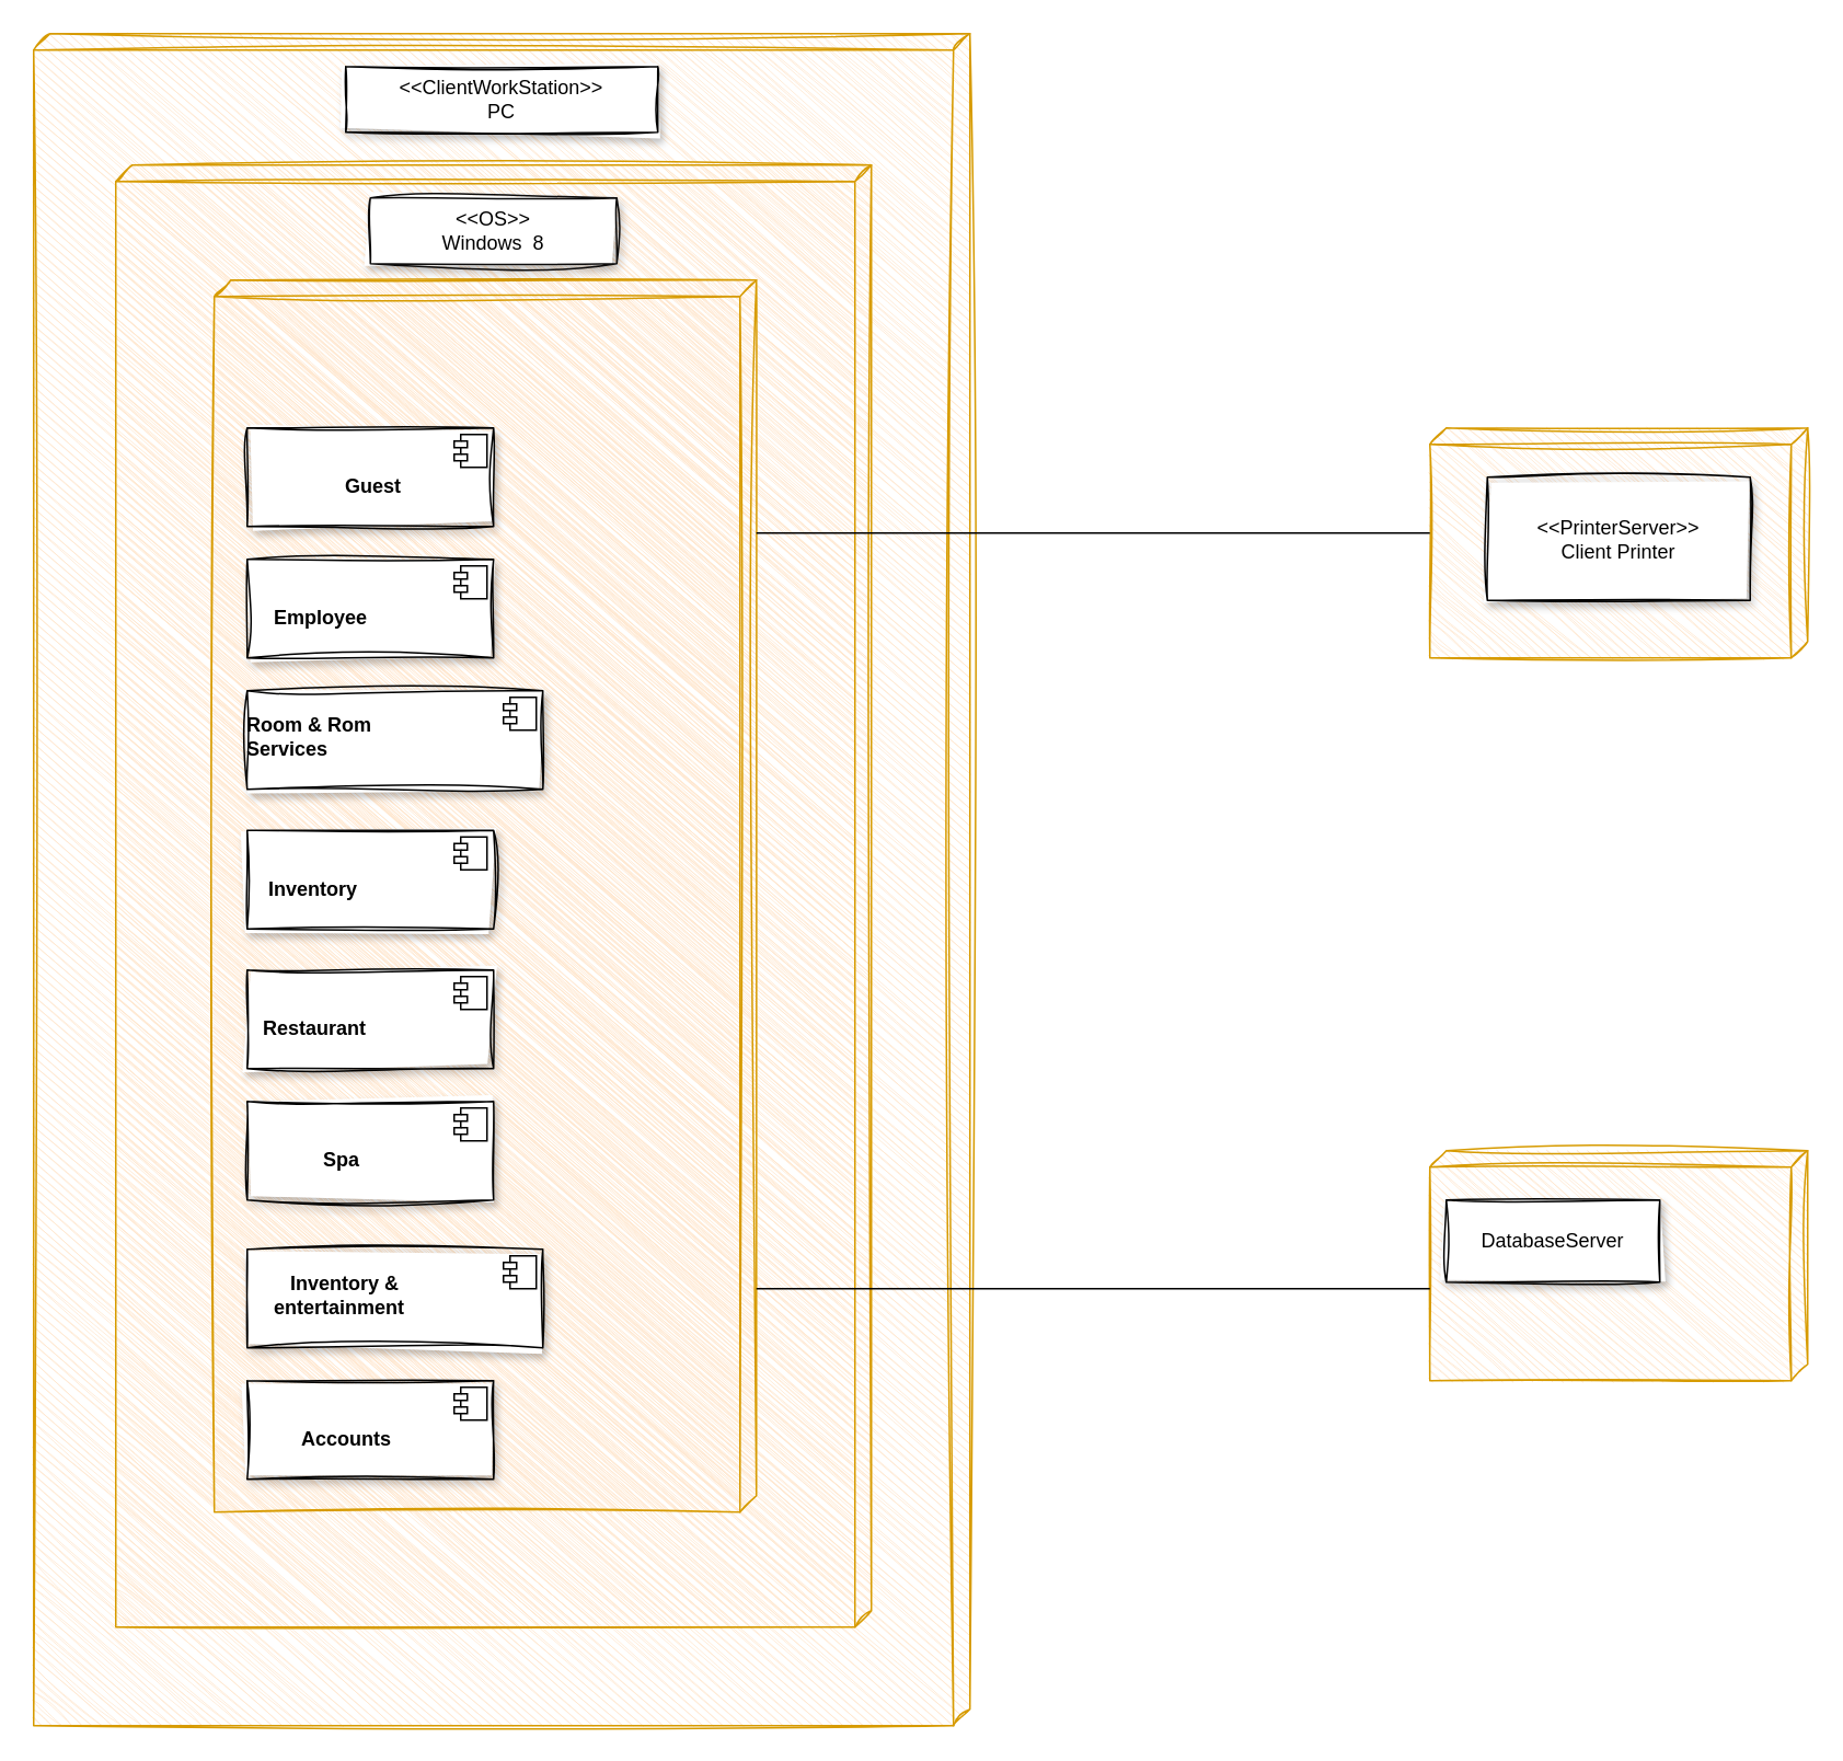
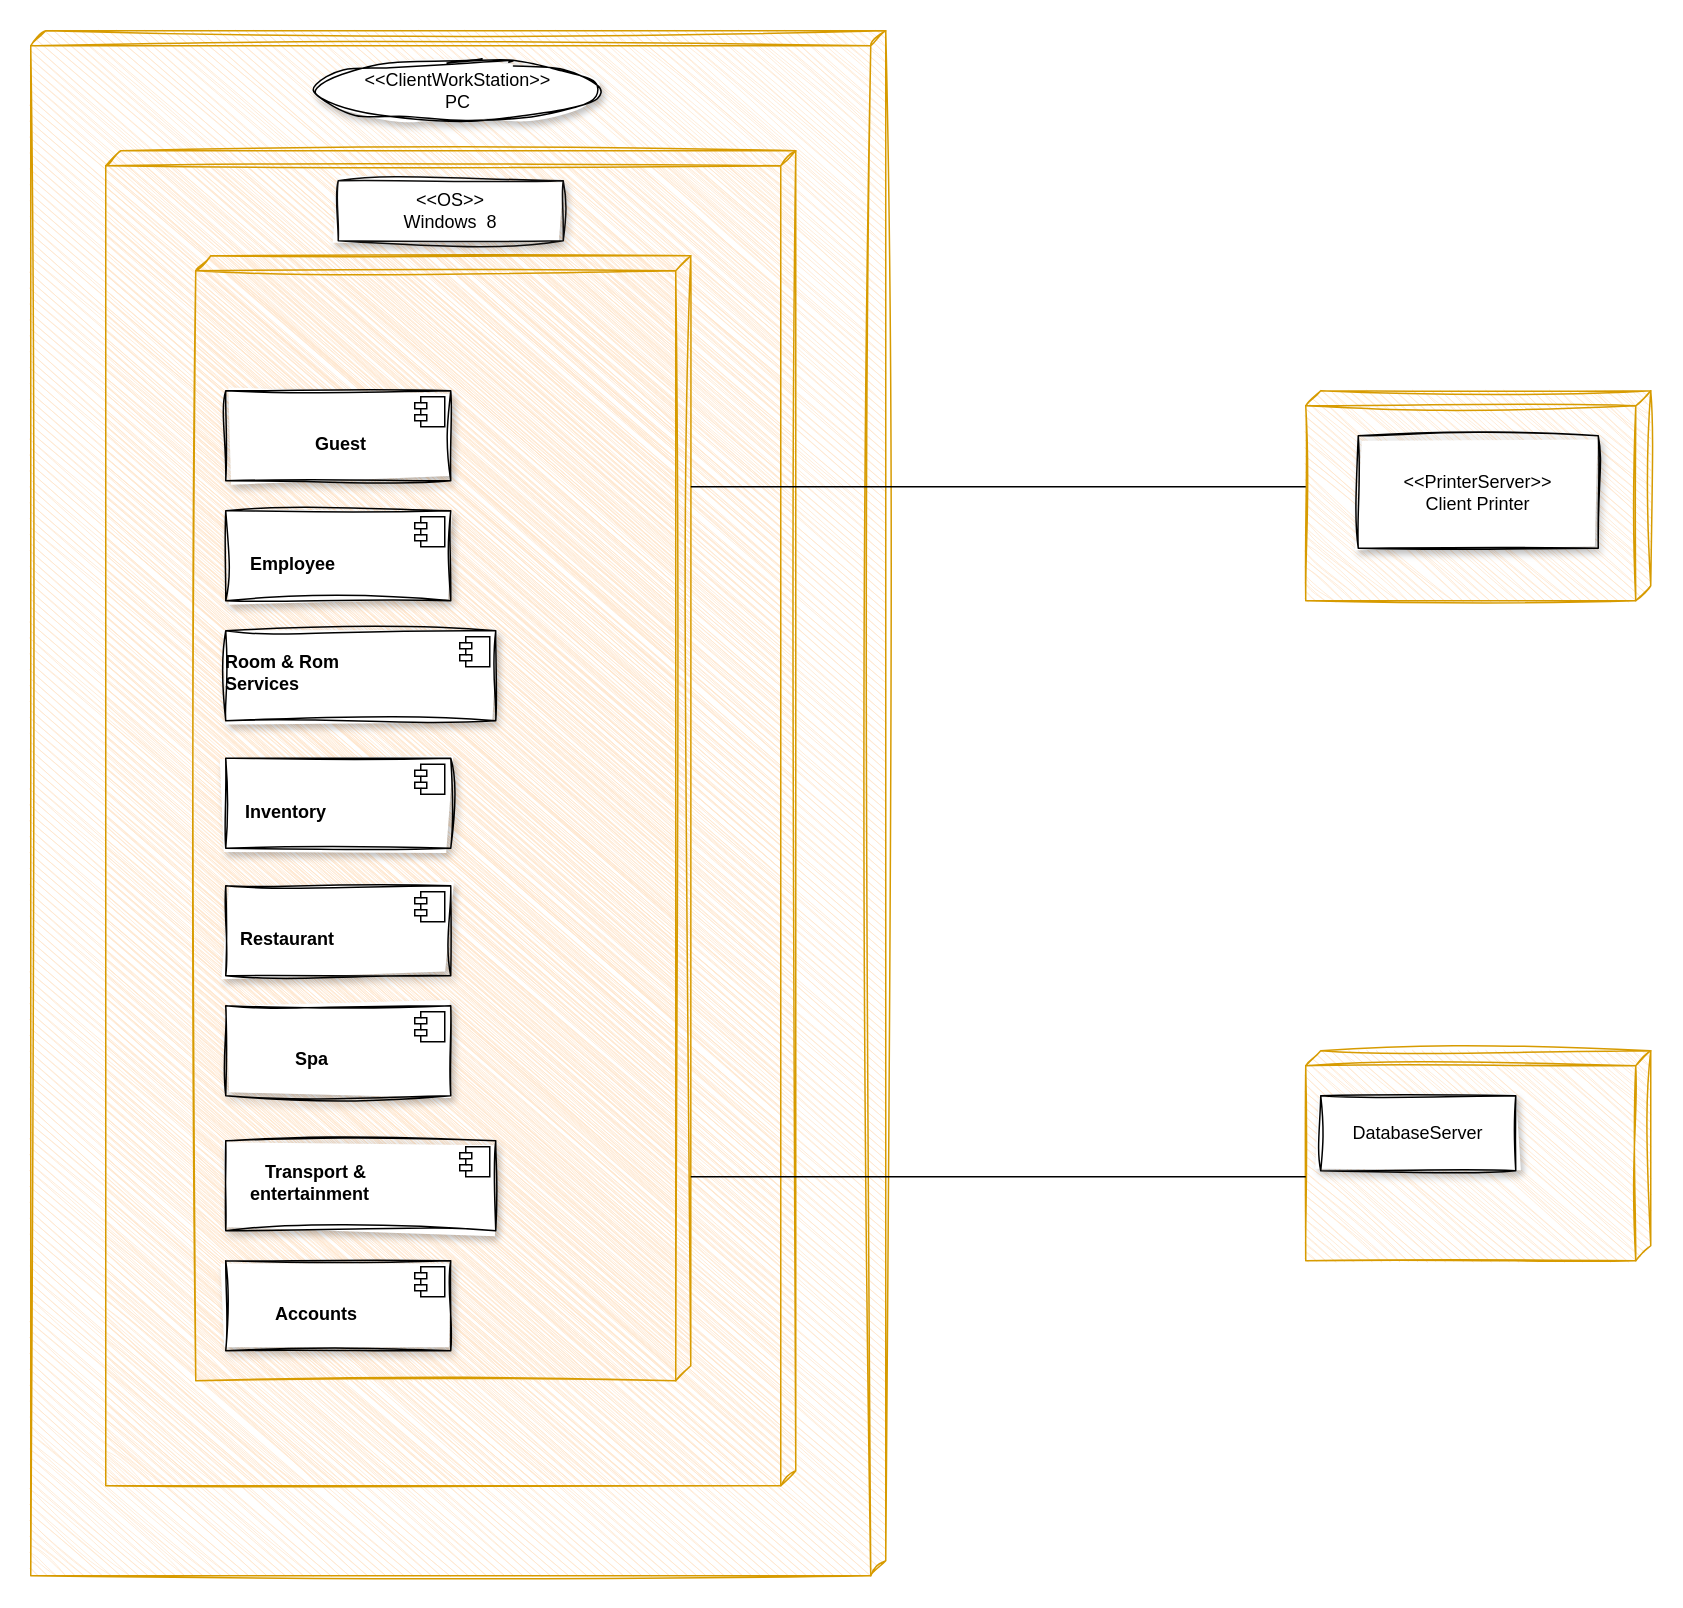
- <mxCell id="8" value="&amp;lt;&amp;lt;ClientWorkStation&amp;gt;&amp;gt;&lt;br&gt;PC" style="html=1;whiteSpace=wrap;strokeColor=#000000;sketch=1;curveFitting=1;jiggle=2;shadow=1;" vertex="1" parent="1"><mxGeometry x="210" y="40" width="190" height="40" as="geometry" /></mxCell>
+ <mxCell id="8" value="&amp;lt;&amp;lt;ClientWorkStation&amp;gt;&amp;gt;&lt;br&gt;PC" style="ellipse;html=1;whiteSpace=wrap;strokeColor=#000000;sketch=1;curveFitting=1;jiggle=2;shadow=1;" vertex="1" parent="1"><mxGeometry x="210" y="40" width="190" height="40" as="geometry" /></mxCell>
- <mxCell id="23" value="&lt;br&gt;&amp;nbsp; &amp;nbsp; &amp;nbsp; &lt;b&gt;&amp;nbsp; Inventory &amp;amp;&lt;br&gt;&amp;nbsp; &amp;nbsp; &amp;nbsp;entertainment&lt;/b&gt;" style="align=left;overflow=fill;html=1;dropTarget=0;whiteSpace=wrap;sketch=1;curveFitting=1;jiggle=2;shadow=1;" vertex="1" parent="1"><mxGeometry x="150" y="760" width="180" height="60" as="geometry" /></mxCell>
+ <mxCell id="23" value="&lt;br&gt;&amp;nbsp; &amp;nbsp; &amp;nbsp; &lt;b&gt;&amp;nbsp; Transport &amp;amp;&lt;br&gt;&amp;nbsp; &amp;nbsp; &amp;nbsp;entertainment&lt;/b&gt;" style="align=left;overflow=fill;html=1;dropTarget=0;whiteSpace=wrap;sketch=1;curveFitting=1;jiggle=2;shadow=1;" vertex="1" parent="1"><mxGeometry x="150" y="760" width="180" height="60" as="geometry" /></mxCell>
